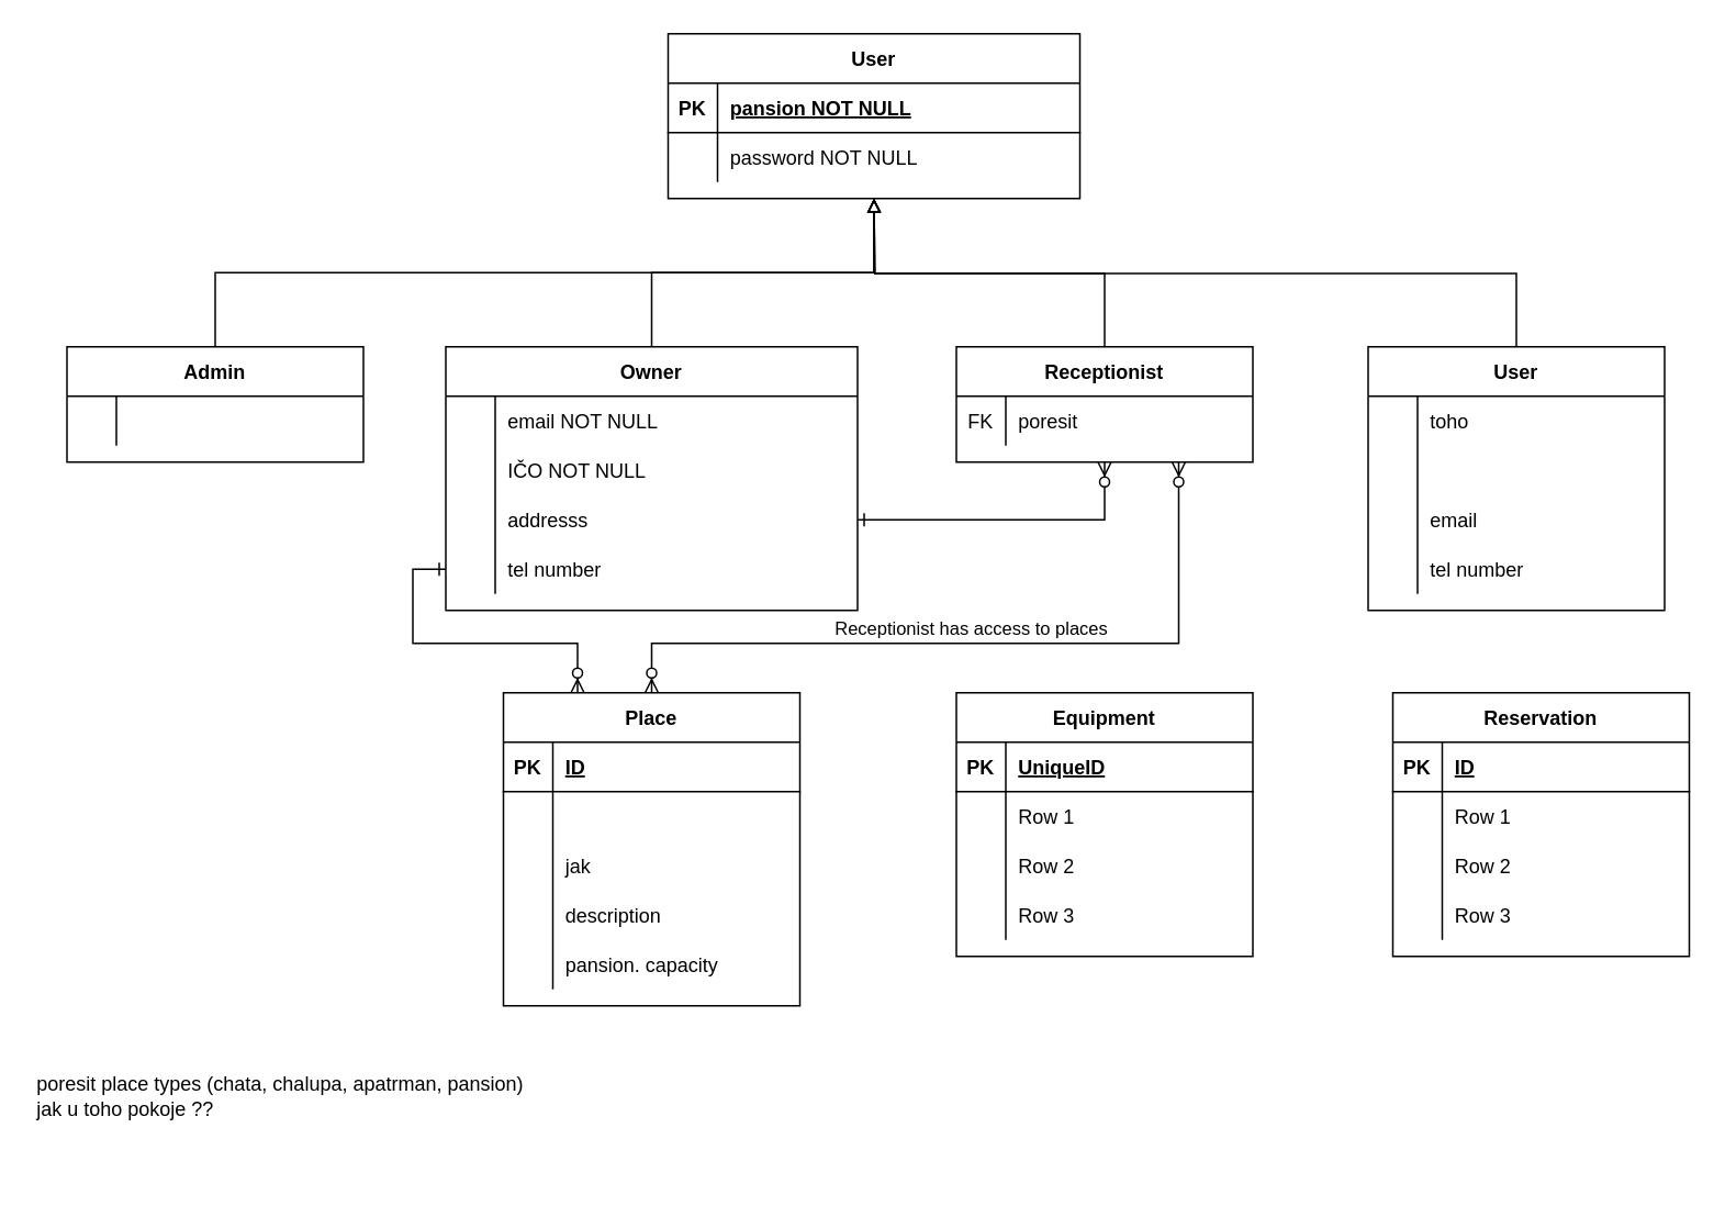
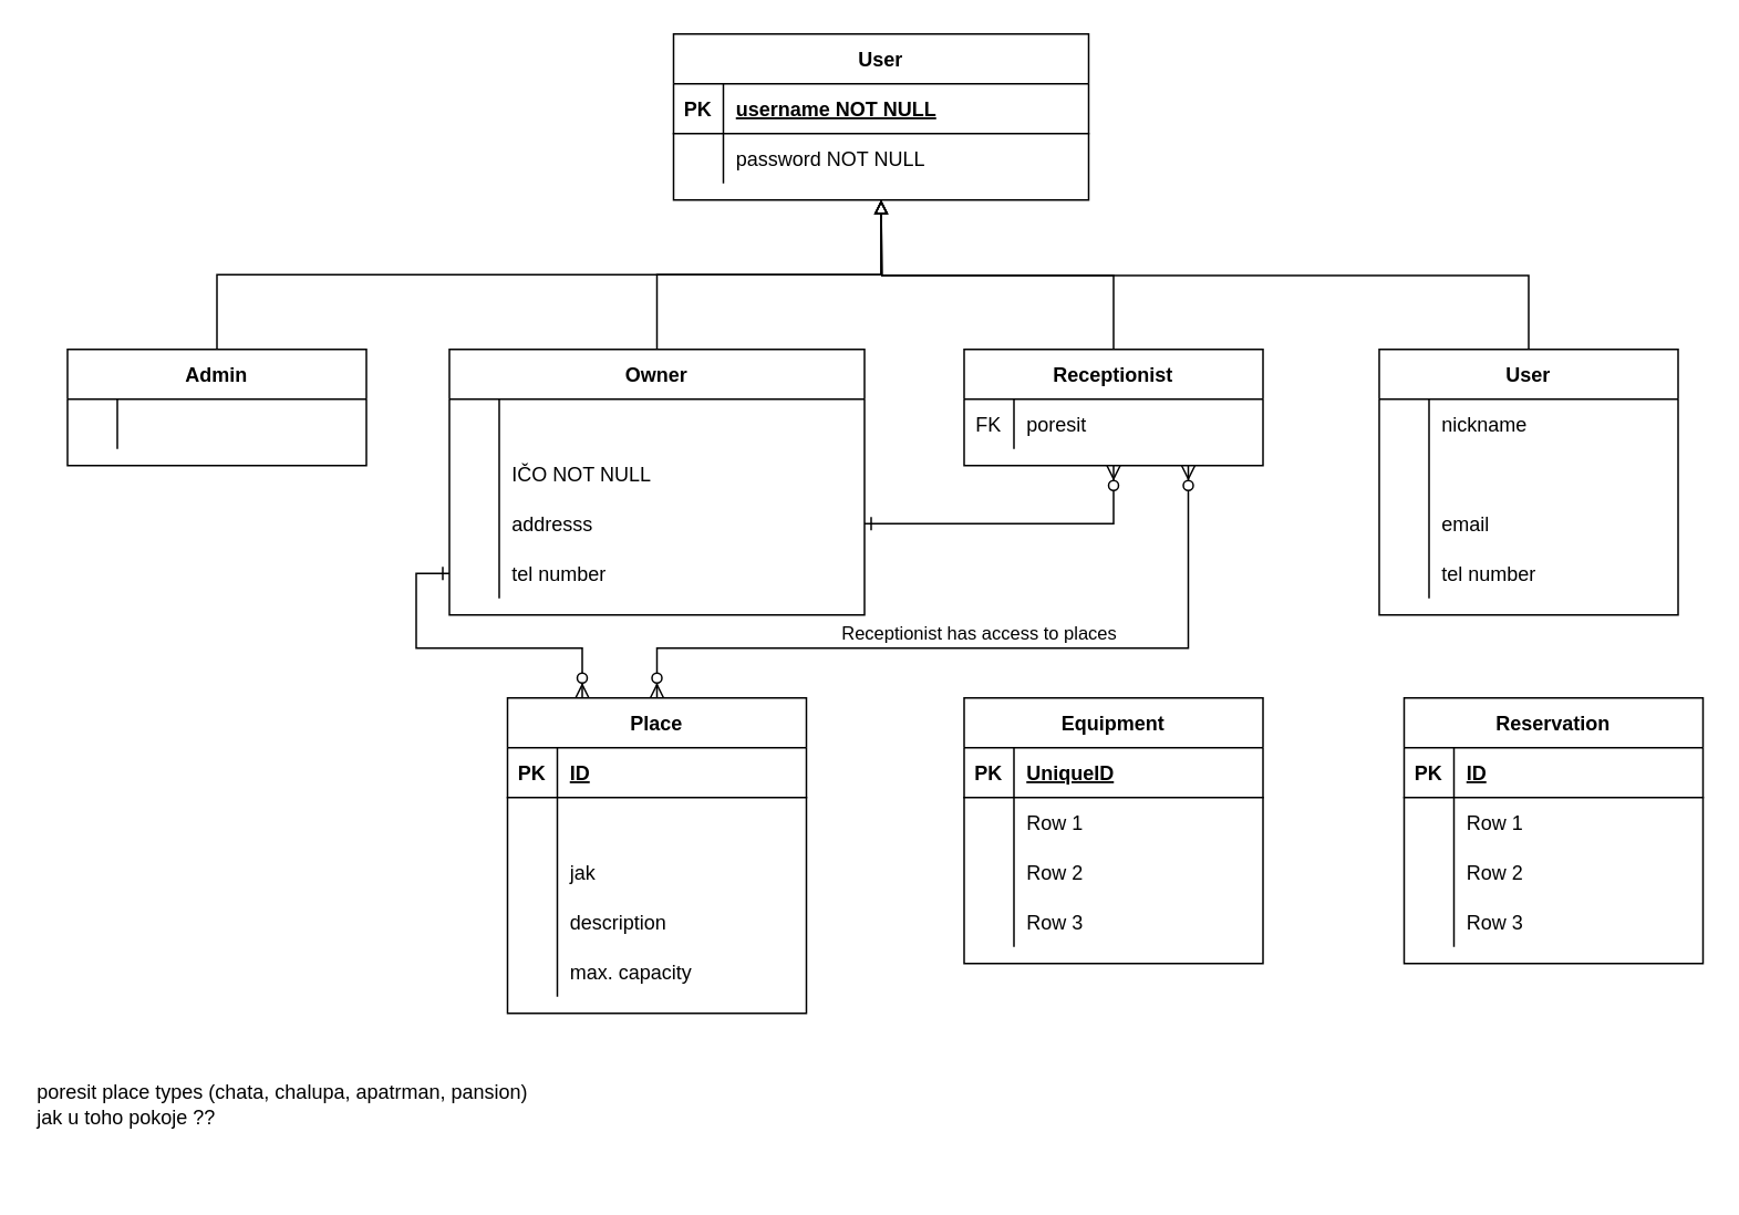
- <mxCell id="5" value="pansion NOT NULL" style="shape=partialRectangle;overflow=hidden;connectable=0;fillColor=none;top=0;left=0;bottom=0;right=0;align=left;spacingLeft=6;fontStyle=5;" parent="3" vertex="1"><mxGeometry x="30" width="220" height="30" as="geometry" /></mxCell>
+ <mxCell id="5" value="username NOT NULL" style="shape=partialRectangle;overflow=hidden;connectable=0;fillColor=none;top=0;left=0;bottom=0;right=0;align=left;spacingLeft=6;fontStyle=5;" parent="3" vertex="1"><mxGeometry x="30" width="220" height="30" as="geometry" /></mxCell>
- <mxCell id="19" value="email NOT NULL" style="shape=partialRectangle;overflow=hidden;connectable=0;fillColor=none;top=0;left=0;bottom=0;right=0;align=left;spacingLeft=6;" parent="17" vertex="1"><mxGeometry x="30" width="220" height="30" as="geometry" /></mxCell>
- <mxCell id="40" value="toho" style="shape=partialRectangle;connectable=0;fillColor=none;top=0;left=0;bottom=0;right=0;align=left;spacingLeft=6;overflow=hidden;" vertex="1" parent="38"><mxGeometry x="30" width="150" height="30" as="geometry" /></mxCell>
+ <mxCell id="40" value="nickname" style="shape=partialRectangle;connectable=0;fillColor=none;top=0;left=0;bottom=0;right=0;align=left;spacingLeft=6;overflow=hidden;" vertex="1" parent="38"><mxGeometry x="30" width="150" height="30" as="geometry" /></mxCell>
- <mxCell id="64" value="pansion. capacity" style="shape=partialRectangle;connectable=0;fillColor=none;top=0;left=0;bottom=0;right=0;align=left;spacingLeft=6;overflow=hidden;" vertex="1" parent="62"><mxGeometry x="30" width="150" height="30" as="geometry" /></mxCell>
+ <mxCell id="64" value="max. capacity" style="shape=partialRectangle;connectable=0;fillColor=none;top=0;left=0;bottom=0;right=0;align=left;spacingLeft=6;overflow=hidden;" vertex="1" parent="62"><mxGeometry x="30" width="150" height="30" as="geometry" /></mxCell>
